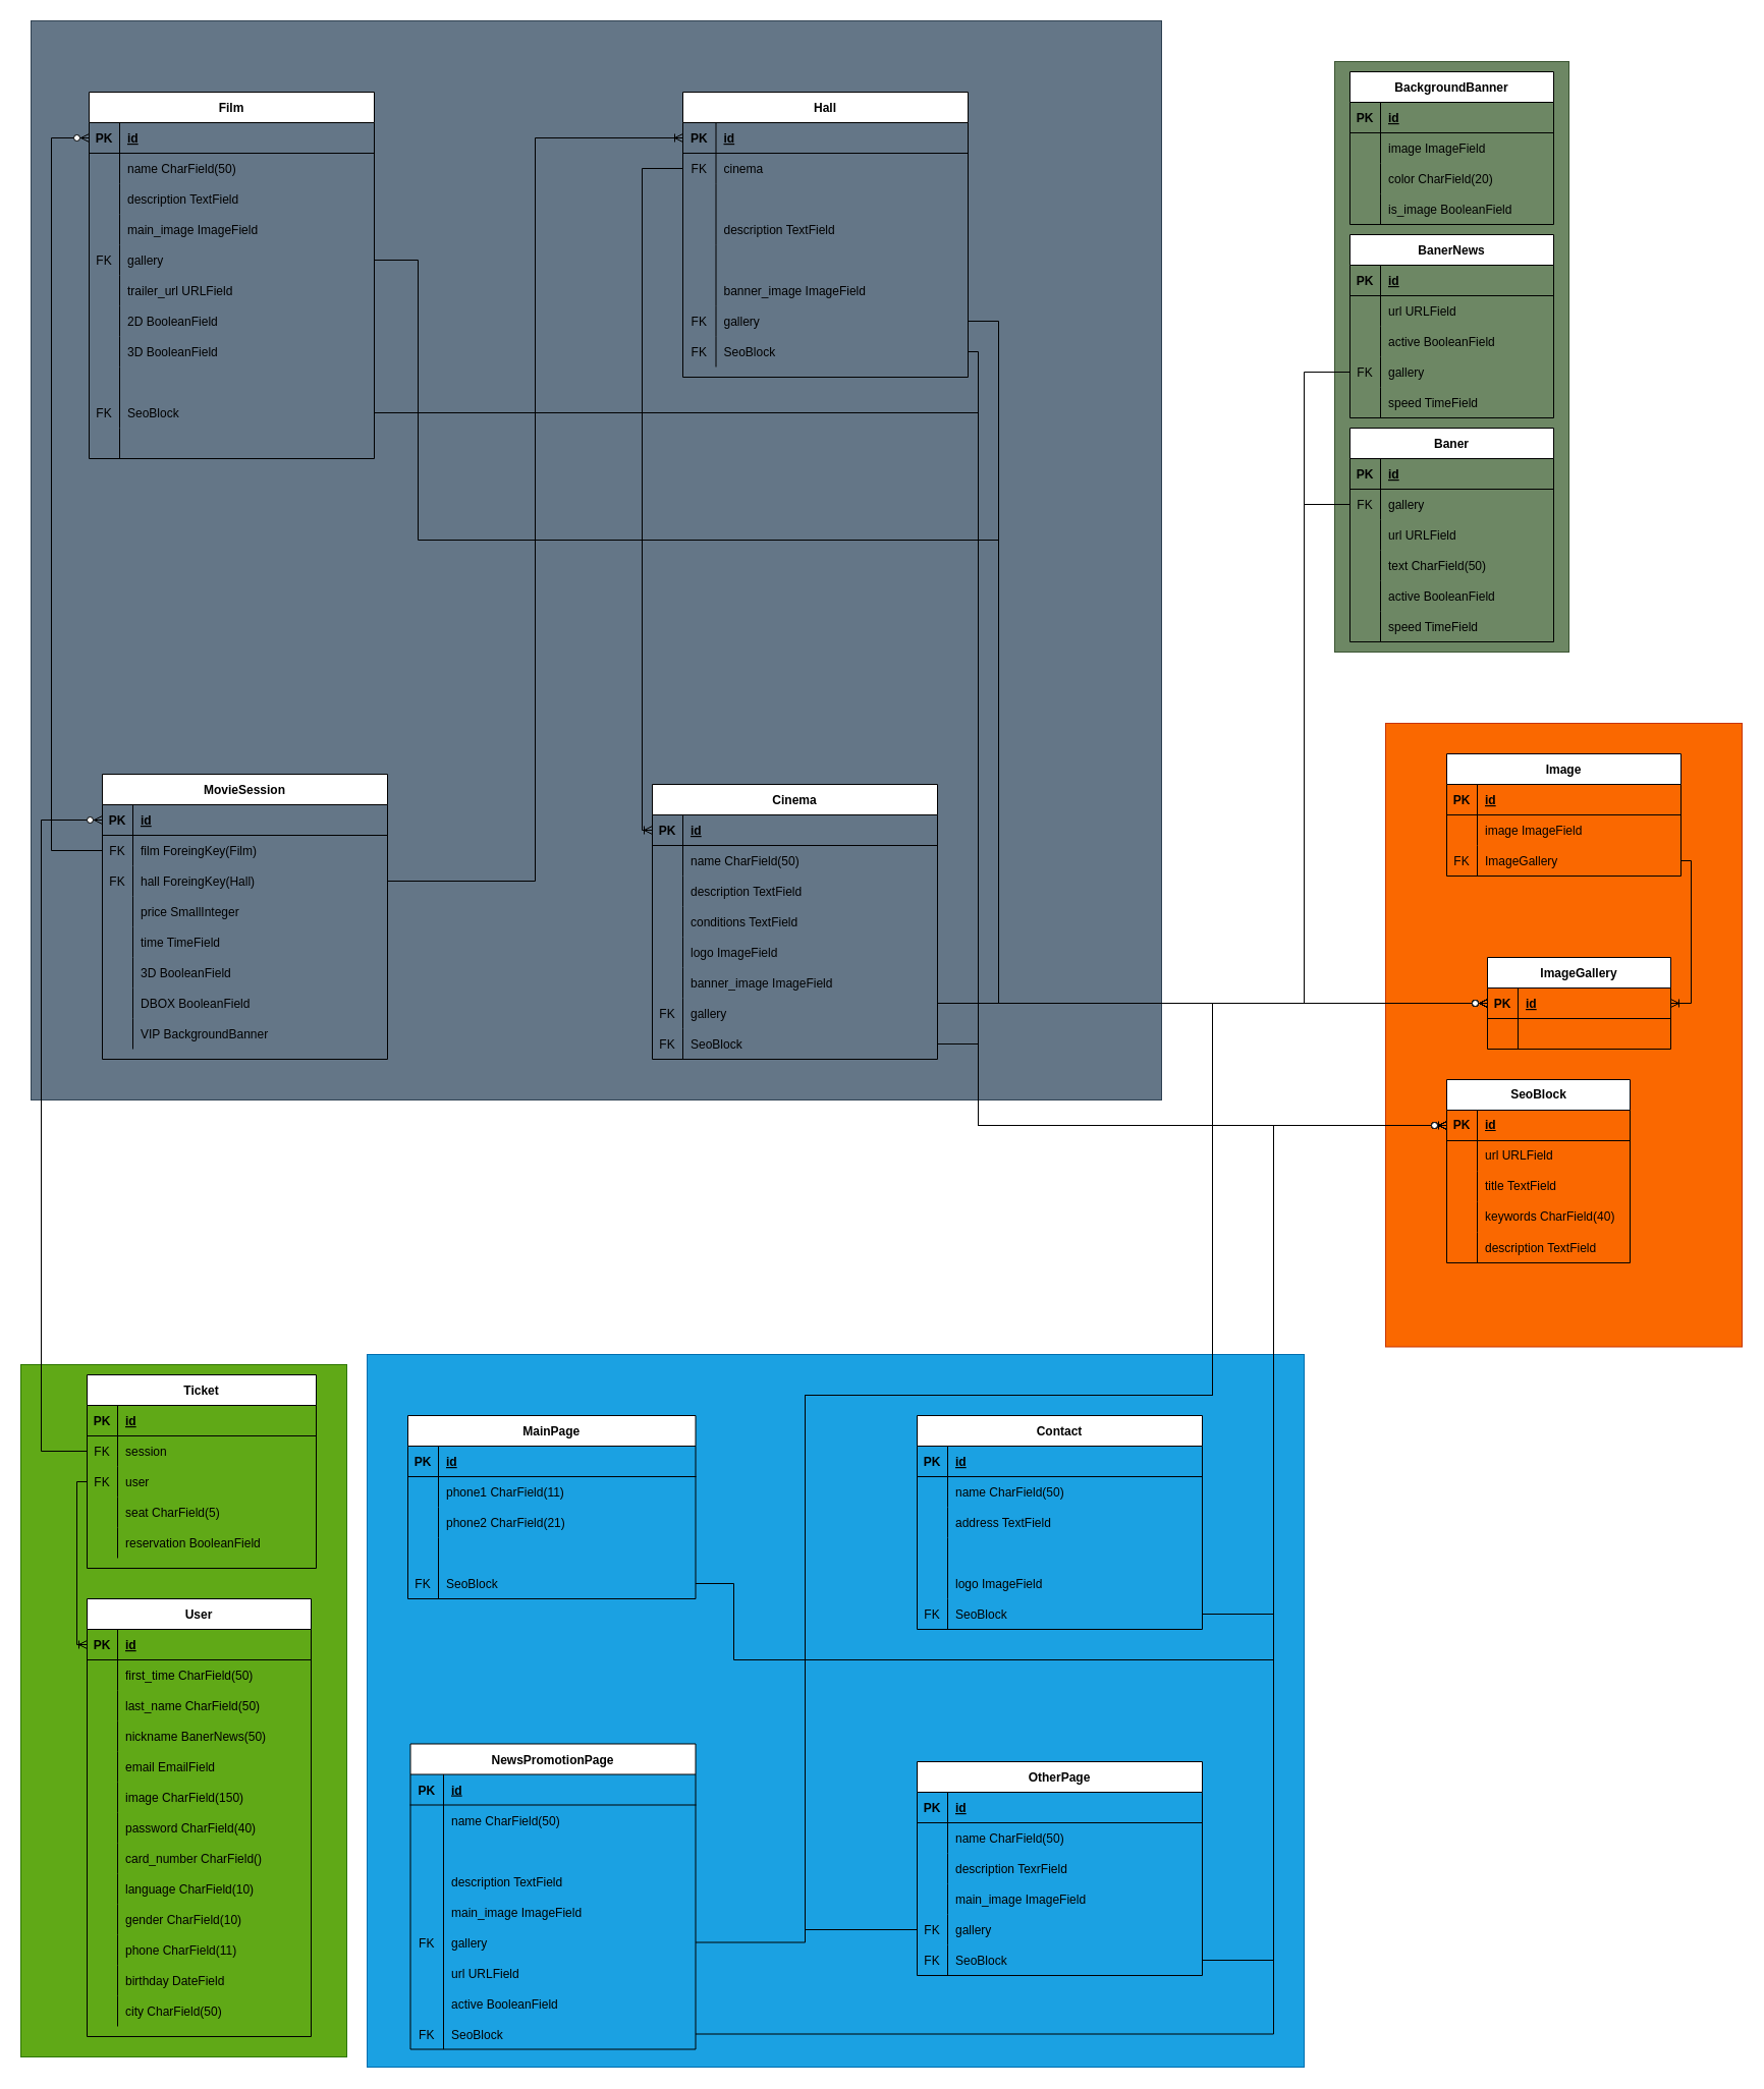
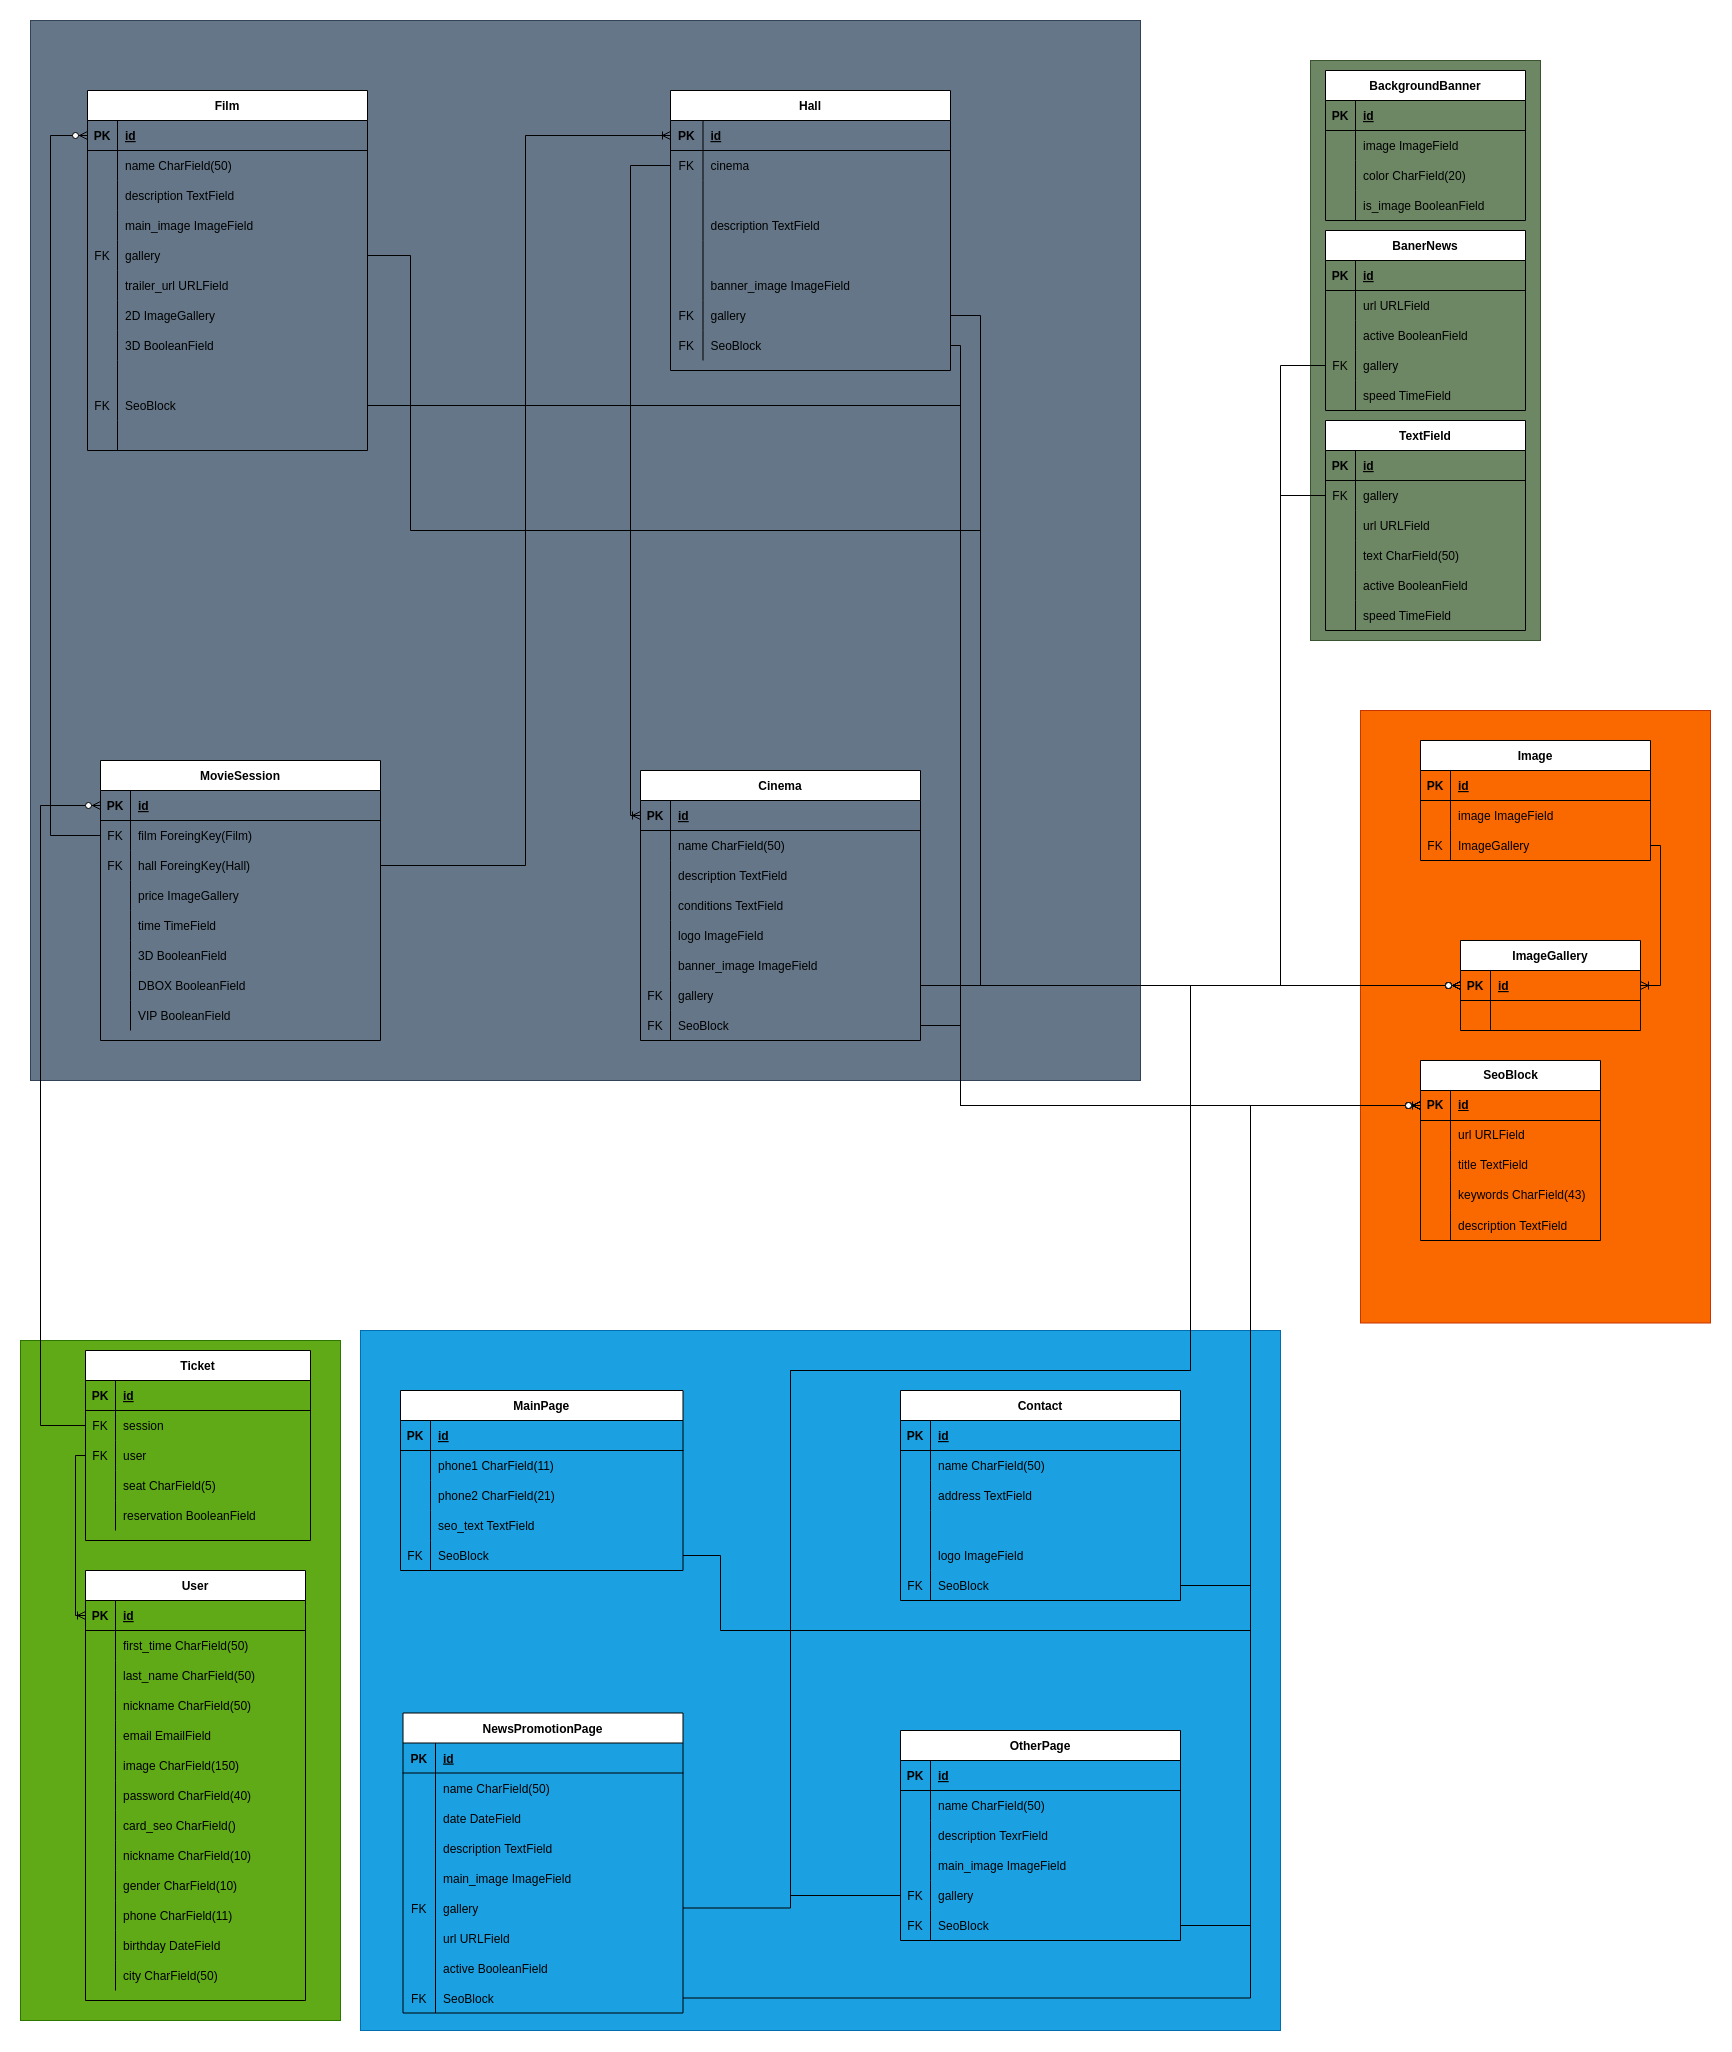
- <mxCell id="197" value="2D BooleanField" style="shape=partialRectangle;overflow=hidden;connectable=0;fillColor=none;top=0;left=0;bottom=0;right=0;align=left;spacingLeft=6;" vertex="1" parent="195"><mxGeometry x="30" width="250" height="30" as="geometry"><mxRectangle width="250" height="30" as="alternateBounds" /></mxGeometry></mxCell>
+ <mxCell id="197" value="2D ImageGallery" style="shape=partialRectangle;overflow=hidden;connectable=0;fillColor=none;top=0;left=0;bottom=0;right=0;align=left;spacingLeft=6;" vertex="1" parent="195"><mxGeometry x="30" width="250" height="30" as="geometry"><mxRectangle width="250" height="30" as="alternateBounds" /></mxGeometry></mxCell>
- <mxCell id="299" value="Baner" style="shape=table;startSize=30;container=1;collapsible=1;childLayout=tableLayout;fixedRows=1;rowLines=0;fontStyle=1;align=center;resizeLast=1;" vertex="1" parent="1"><mxGeometry x="1325" y="420" width="200" height="210" as="geometry" /></mxCell>
+ <mxCell id="299" value="TextField" style="shape=table;startSize=30;container=1;collapsible=1;childLayout=tableLayout;fixedRows=1;rowLines=0;fontStyle=1;align=center;resizeLast=1;" vertex="1" parent="1"><mxGeometry x="1325" y="420" width="200" height="210" as="geometry" /></mxCell>
- <mxCell id="163" value="price SmallInteger" style="shape=partialRectangle;connectable=0;fillColor=none;top=0;left=0;bottom=0;right=0;align=left;spacingLeft=6;overflow=hidden;" vertex="1" parent="161"><mxGeometry x="30" width="250" height="30" as="geometry"><mxRectangle width="250" height="30" as="alternateBounds" /></mxGeometry></mxCell>
+ <mxCell id="163" value="price ImageGallery" style="shape=partialRectangle;connectable=0;fillColor=none;top=0;left=0;bottom=0;right=0;align=left;spacingLeft=6;overflow=hidden;" vertex="1" parent="161"><mxGeometry x="30" width="250" height="30" as="geometry"><mxRectangle width="250" height="30" as="alternateBounds" /></mxGeometry></mxCell>
- <mxCell id="175" value="VIP BackgroundBanner" style="shape=partialRectangle;connectable=0;fillColor=none;top=0;left=0;bottom=0;right=0;align=left;spacingLeft=6;overflow=hidden;" vertex="1" parent="173"><mxGeometry x="30" width="250" height="30" as="geometry"><mxRectangle width="250" height="30" as="alternateBounds" /></mxGeometry></mxCell>
+ <mxCell id="175" value="VIP BooleanField" style="shape=partialRectangle;connectable=0;fillColor=none;top=0;left=0;bottom=0;right=0;align=left;spacingLeft=6;overflow=hidden;" vertex="1" parent="173"><mxGeometry x="30" width="250" height="30" as="geometry"><mxRectangle width="250" height="30" as="alternateBounds" /></mxGeometry></mxCell>
- <mxCell id="96" value="keywords&amp;nbsp;CharField(40)" style="shape=partialRectangle;connectable=0;fillColor=none;top=0;left=0;bottom=0;right=0;align=left;spacingLeft=6;overflow=hidden;whiteSpace=wrap;html=1;" parent="94" vertex="1"><mxGeometry x="30" width="150" height="30" as="geometry"><mxRectangle width="150" height="30" as="alternateBounds" /></mxGeometry></mxCell>
+ <mxCell id="96" value="keywords&amp;nbsp;CharField(43)" style="shape=partialRectangle;connectable=0;fillColor=none;top=0;left=0;bottom=0;right=0;align=left;spacingLeft=6;overflow=hidden;whiteSpace=wrap;html=1;" parent="94" vertex="1"><mxGeometry x="30" width="150" height="30" as="geometry"><mxRectangle width="150" height="30" as="alternateBounds" /></mxGeometry></mxCell>
+ <mxCell id="112" value="seo_text TextField" style="shape=partialRectangle;overflow=hidden;connectable=0;fillColor=none;top=0;left=0;bottom=0;right=0;align=left;spacingLeft=6;" parent="110" vertex="1"><mxGeometry x="30" width="252.5" height="30" as="geometry"><mxRectangle width="252.5" height="30" as="alternateBounds" /></mxGeometry></mxCell>
- <mxCell id="18" value="nickname BanerNews(50)" style="shape=partialRectangle;connectable=0;fillColor=none;top=0;left=0;bottom=0;right=0;align=left;spacingLeft=6;overflow=hidden;" parent="16" vertex="1"><mxGeometry x="30" width="190" height="30" as="geometry"><mxRectangle width="190" height="30" as="alternateBounds" /></mxGeometry></mxCell>
+ <mxCell id="18" value="nickname CharField(50)" style="shape=partialRectangle;connectable=0;fillColor=none;top=0;left=0;bottom=0;right=0;align=left;spacingLeft=6;overflow=hidden;" parent="16" vertex="1"><mxGeometry x="30" width="190" height="30" as="geometry"><mxRectangle width="190" height="30" as="alternateBounds" /></mxGeometry></mxCell>
+ <mxCell id="218" value="date DateField" style="shape=partialRectangle;overflow=hidden;connectable=0;fillColor=none;top=0;left=0;bottom=0;right=0;align=left;spacingLeft=6;" vertex="1" parent="216"><mxGeometry x="32.5" width="247.5" height="30" as="geometry"><mxRectangle width="247.5" height="30" as="alternateBounds" /></mxGeometry></mxCell>
- <mxCell id="30" value="card_number CharField()" style="shape=partialRectangle;connectable=0;fillColor=none;top=0;left=0;bottom=0;right=0;align=left;spacingLeft=6;overflow=hidden;" parent="28" vertex="1"><mxGeometry x="30" width="190" height="30" as="geometry"><mxRectangle width="190" height="30" as="alternateBounds" /></mxGeometry></mxCell>
+ <mxCell id="30" value="card_seo CharField()" style="shape=partialRectangle;connectable=0;fillColor=none;top=0;left=0;bottom=0;right=0;align=left;spacingLeft=6;overflow=hidden;" parent="28" vertex="1"><mxGeometry x="30" width="190" height="30" as="geometry"><mxRectangle width="190" height="30" as="alternateBounds" /></mxGeometry></mxCell>
- <mxCell id="33" value="language CharField(10)" style="shape=partialRectangle;connectable=0;fillColor=none;top=0;left=0;bottom=0;right=0;align=left;spacingLeft=6;overflow=hidden;" parent="31" vertex="1"><mxGeometry x="30" width="190" height="30" as="geometry"><mxRectangle width="190" height="30" as="alternateBounds" /></mxGeometry></mxCell>
+ <mxCell id="33" value="nickname CharField(10)" style="shape=partialRectangle;connectable=0;fillColor=none;top=0;left=0;bottom=0;right=0;align=left;spacingLeft=6;overflow=hidden;" parent="31" vertex="1"><mxGeometry x="30" width="190" height="30" as="geometry"><mxRectangle width="190" height="30" as="alternateBounds" /></mxGeometry></mxCell>
